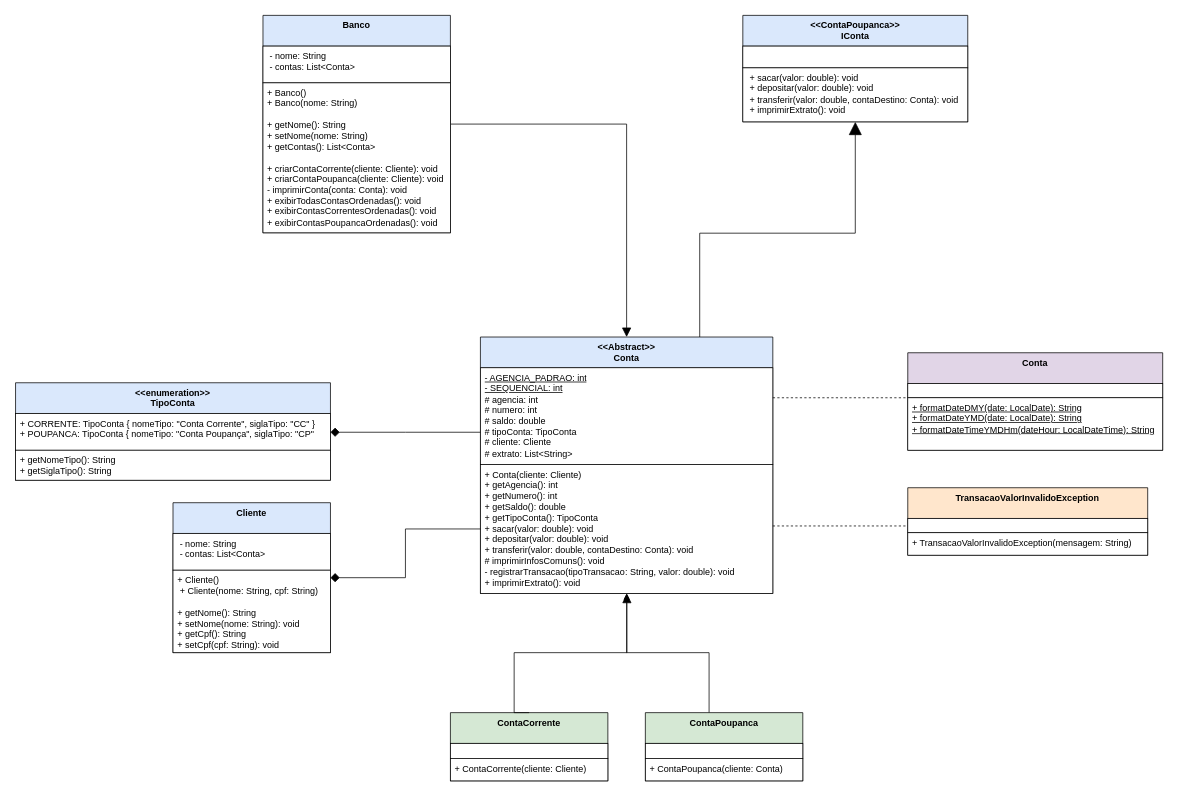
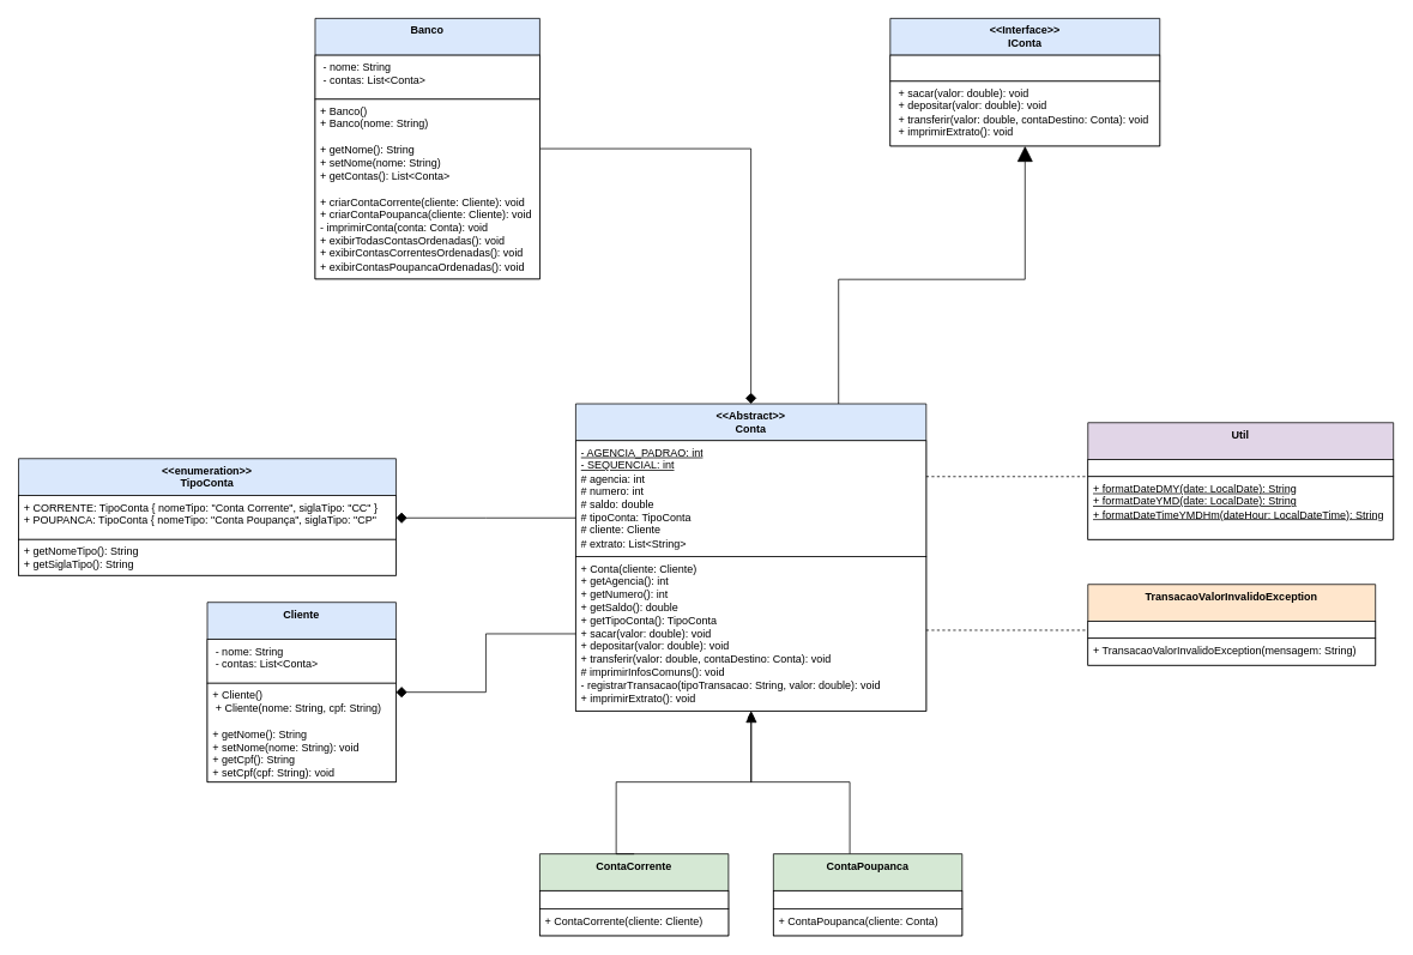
- <mxCell id="6" value="&amp;lt;&amp;lt;ContaPoupanca&amp;gt;&amp;gt;&lt;br&gt;IConta" style="swimlane;fontStyle=1;align=center;verticalAlign=top;childLayout=stackLayout;horizontal=1;startSize=41;horizontalStack=0;resizeParent=1;resizeParentMax=0;resizeLast=0;collapsible=1;marginBottom=0;whiteSpace=wrap;html=1;fillColor=#dae8fc;strokeColor=#000000;" vertex="1" parent="1"><mxGeometry x="990" y="20" width="300" height="142" as="geometry" /></mxCell>
+ <mxCell id="6" value="&amp;lt;&amp;lt;Interface&amp;gt;&amp;gt;&lt;br&gt;IConta" style="swimlane;fontStyle=1;align=center;verticalAlign=top;childLayout=stackLayout;horizontal=1;startSize=41;horizontalStack=0;resizeParent=1;resizeParentMax=0;resizeLast=0;collapsible=1;marginBottom=0;whiteSpace=wrap;html=1;fillColor=#dae8fc;strokeColor=#000000;" vertex="1" parent="1"><mxGeometry x="990" y="20" width="300" height="142" as="geometry" /></mxCell>
- <mxCell id="12" style="edgeStyle=orthogonalEdgeStyle;rounded=0;orthogonalLoop=1;jettySize=auto;html=1;entryX=0.5;entryY=0;entryDx=0;entryDy=0;endArrow=block;endFill=1;startSize=6;endSize=10;" edge="1" parent="1" source="13" target="3"><mxGeometry relative="1" as="geometry" /></mxCell>
+ <mxCell id="12" style="edgeStyle=orthogonalEdgeStyle;rounded=0;orthogonalLoop=1;jettySize=auto;html=1;entryX=0.5;entryY=0;entryDx=0;entryDy=0;endArrow=diamond;endFill=1;startSize=6;endSize=10;" edge="1" parent="1" source="13" target="3"><mxGeometry relative="1" as="geometry" /></mxCell>
- <mxCell id="26" value="Conta" style="swimlane;fontStyle=1;align=center;verticalAlign=top;childLayout=stackLayout;horizontal=1;startSize=41;horizontalStack=0;resizeParent=1;resizeParentMax=0;resizeLast=0;collapsible=1;marginBottom=0;whiteSpace=wrap;html=1;fillColor=#e1d5e7;strokeColor=#000000;" vertex="1" parent="1"><mxGeometry x="1210" y="470" width="340" height="130" as="geometry" /></mxCell>
+ <mxCell id="26" value="Util" style="swimlane;fontStyle=1;align=center;verticalAlign=top;childLayout=stackLayout;horizontal=1;startSize=41;horizontalStack=0;resizeParent=1;resizeParentMax=0;resizeLast=0;collapsible=1;marginBottom=0;whiteSpace=wrap;html=1;fillColor=#e1d5e7;strokeColor=#000000;" vertex="1" parent="1"><mxGeometry x="1210" y="470" width="340" height="130" as="geometry" /></mxCell>
